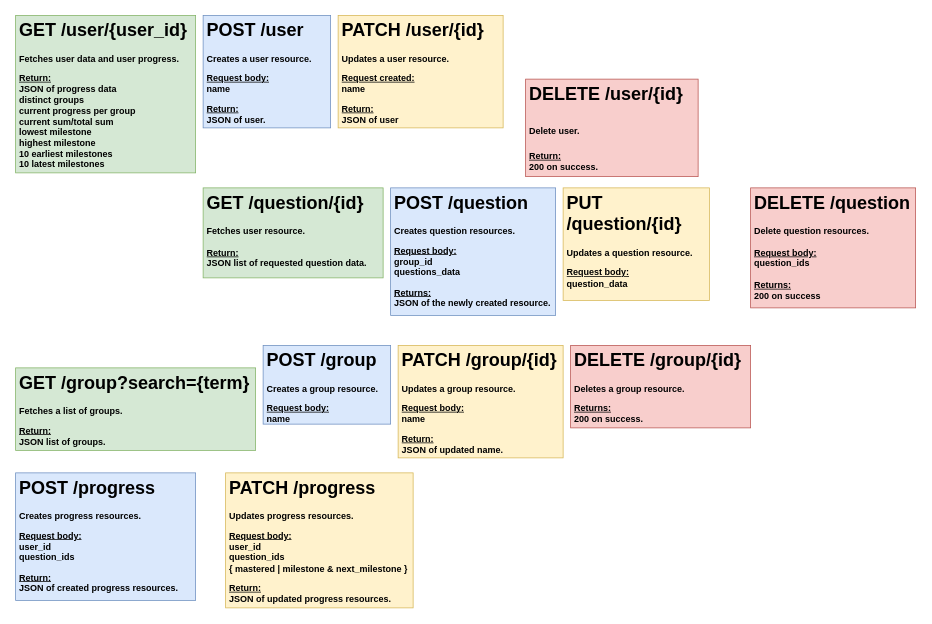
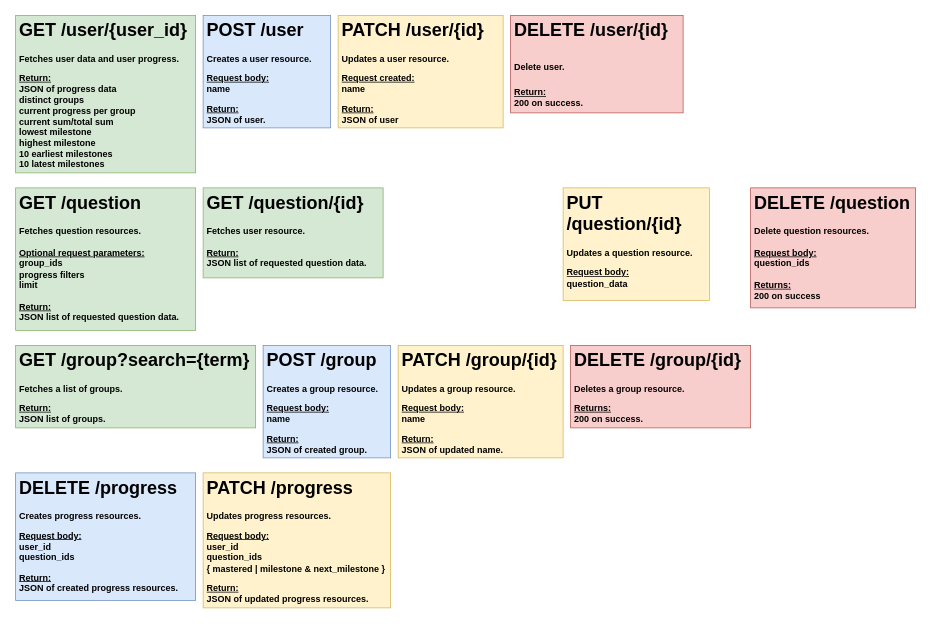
- <mxCell id="14" value="&lt;h1&gt;DELETE /user/{id}&lt;/h1&gt;&lt;h1&gt;&lt;b style=&quot;background-color: initial; font-size: 12px;&quot;&gt;Delete user.&lt;/b&gt;&lt;/h1&gt;&lt;div&gt;&lt;b&gt;&lt;u&gt;Return:&lt;/u&gt;&lt;br&gt;200 on success.&lt;/b&gt;&lt;/div&gt;" style="text;html=1;strokeColor=#b85450;fillColor=#f8cecc;spacing=5;spacingTop=-20;whiteSpace=wrap;overflow=hidden;rounded=0;perimeterSpacing=0;" vertex="1" parent="1"><mxGeometry x="700" y="105" width="230" height="130" as="geometry" /></mxCell>
+ <mxCell id="14" value="&lt;h1&gt;DELETE /user/{id}&lt;/h1&gt;&lt;h1&gt;&lt;b style=&quot;background-color: initial; font-size: 12px;&quot;&gt;Delete user.&lt;/b&gt;&lt;/h1&gt;&lt;div&gt;&lt;b&gt;&lt;u&gt;Return:&lt;/u&gt;&lt;br&gt;200 on success.&lt;/b&gt;&lt;/div&gt;" style="text;html=1;strokeColor=#b85450;fillColor=#f8cecc;spacing=5;spacingTop=-20;whiteSpace=wrap;overflow=hidden;rounded=0;perimeterSpacing=0;" vertex="1" parent="1"><mxGeometry x="680" y="20" width="230" height="130" as="geometry" /></mxCell>
- <mxCell id="3" value="&lt;h1&gt;POST /question&lt;/h1&gt;&lt;p&gt;&lt;b&gt;Creates question resources.&lt;/b&gt;&lt;/p&gt;&lt;p&gt;&lt;b&gt;&lt;u&gt;Request body:&lt;/u&gt;&lt;br&gt;group_id&lt;br&gt;questions_data&lt;/b&gt;&lt;/p&gt;&lt;p&gt;&lt;b&gt;&lt;u&gt;Returns:&lt;/u&gt;&lt;br&gt;JSON of the newly created resource.&lt;/b&gt;&lt;/p&gt;" style="text;html=1;strokeColor=#6c8ebf;fillColor=#dae8fc;spacing=5;spacingTop=-20;whiteSpace=wrap;overflow=hidden;rounded=0;" vertex="1" parent="1"><mxGeometry x="520" y="250" width="220" height="170" as="geometry" /></mxCell>
+ <mxCell id="2" value="&lt;h1&gt;GET /question&lt;/h1&gt;&lt;div&gt;&lt;b&gt;Fetches question resources.&lt;/b&gt;&lt;/div&gt;&lt;div&gt;&lt;b&gt;&lt;br&gt;&lt;/b&gt;&lt;/div&gt;&lt;div&gt;&lt;b&gt;&lt;u&gt;Optional request parameters:&lt;/u&gt;&lt;br&gt;group_ids&lt;/b&gt;&lt;/div&gt;&lt;div&gt;&lt;b&gt;progress filters&lt;br&gt;limit&lt;/b&gt;&lt;/div&gt;&lt;div&gt;&lt;br&gt;&lt;/div&gt;&lt;div&gt;&lt;b&gt;&lt;u&gt;Return:&lt;/u&gt;&lt;br&gt;JSON list of requested question data.&lt;/b&gt;&lt;/div&gt;" style="text;html=1;strokeColor=#82b366;fillColor=#d5e8d4;spacing=5;spacingTop=-20;whiteSpace=wrap;overflow=hidden;rounded=0;perimeterSpacing=0;" vertex="1" parent="1"><mxGeometry x="20" y="250" width="240" height="190" as="geometry" /></mxCell>
- <mxCell id="6" value="&lt;h1&gt;POST /group&lt;/h1&gt;&lt;p&gt;&lt;b&gt;Creates a group resource.&lt;/b&gt;&lt;/p&gt;&lt;p&gt;&lt;b&gt;&lt;u&gt;Request body:&lt;/u&gt;&lt;br&gt;&lt;span style=&quot;background-color: initial;&quot;&gt;name&lt;/span&gt;&lt;/b&gt;&lt;/p&gt;&lt;p&gt;&lt;span style=&quot;background-color: initial;&quot;&gt;&lt;b&gt;&lt;u&gt;Return:&lt;/u&gt;&lt;br&gt;JSON of created group.&lt;/b&gt;&lt;/span&gt;&lt;/p&gt;" style="text;html=1;strokeColor=#6c8ebf;fillColor=#dae8fc;spacing=5;spacingTop=-20;whiteSpace=wrap;overflow=hidden;rounded=0;" vertex="1" parent="1"><mxGeometry x="350" y="460" width="170" height="105" as="geometry" /></mxCell>
+ <mxCell id="6" value="&lt;h1&gt;POST /group&lt;/h1&gt;&lt;p&gt;&lt;b&gt;Creates a group resource.&lt;/b&gt;&lt;/p&gt;&lt;p&gt;&lt;b&gt;&lt;u&gt;Request body:&lt;/u&gt;&lt;br&gt;&lt;span style=&quot;background-color: initial;&quot;&gt;name&lt;/span&gt;&lt;/b&gt;&lt;/p&gt;&lt;p&gt;&lt;span style=&quot;background-color: initial;&quot;&gt;&lt;b&gt;&lt;u&gt;Return:&lt;/u&gt;&lt;br&gt;JSON of created group.&lt;/b&gt;&lt;/span&gt;&lt;/p&gt;" style="text;html=1;strokeColor=#6c8ebf;fillColor=#dae8fc;spacing=5;spacingTop=-20;whiteSpace=wrap;overflow=hidden;rounded=0;" vertex="1" parent="1"><mxGeometry x="350" y="460" width="170" height="150" as="geometry" /></mxCell>
- <mxCell id="9" value="&lt;h1&gt;GET /group?search={term}&lt;/h1&gt;&lt;p&gt;&lt;b&gt;Fetches a list of groups.&lt;/b&gt;&lt;/p&gt;&lt;p&gt;&lt;b&gt;&lt;u&gt;Return:&lt;/u&gt;&lt;br&gt;JSON list of groups.&lt;/b&gt;&lt;/p&gt;" style="text;html=1;strokeColor=#82b366;fillColor=#d5e8d4;spacing=5;spacingTop=-20;whiteSpace=wrap;overflow=hidden;rounded=0;perimeterSpacing=0;" vertex="1" parent="1"><mxGeometry x="20" y="490" width="320" height="110" as="geometry" /></mxCell>
+ <mxCell id="9" value="&lt;h1&gt;GET /group?search={term}&lt;/h1&gt;&lt;p&gt;&lt;b&gt;Fetches a list of groups.&lt;/b&gt;&lt;/p&gt;&lt;p&gt;&lt;b&gt;&lt;u&gt;Return:&lt;/u&gt;&lt;br&gt;JSON list of groups.&lt;/b&gt;&lt;/p&gt;" style="text;html=1;strokeColor=#82b366;fillColor=#d5e8d4;spacing=5;spacingTop=-20;whiteSpace=wrap;overflow=hidden;rounded=0;perimeterSpacing=0;" vertex="1" parent="1"><mxGeometry x="20" y="460" width="320" height="110" as="geometry" /></mxCell>
- <mxCell id="10" value="&lt;h1&gt;POST /progress&lt;/h1&gt;&lt;p&gt;&lt;b&gt;Creates progress resources.&lt;/b&gt;&lt;/p&gt;&lt;p&gt;&lt;b&gt;&lt;u&gt;Request body:&lt;/u&gt;&lt;br&gt;user_id&lt;br&gt;question_ids&lt;/b&gt;&lt;/p&gt;&lt;p&gt;&lt;b&gt;&lt;u&gt;Return:&lt;/u&gt;&lt;br&gt;JSON of created progress resources.&lt;/b&gt;&lt;/p&gt;" style="text;html=1;strokeColor=#6c8ebf;fillColor=#dae8fc;spacing=5;spacingTop=-20;whiteSpace=wrap;overflow=hidden;rounded=0;" vertex="1" parent="1"><mxGeometry x="20" y="630" width="240" height="170" as="geometry" /></mxCell>
+ <mxCell id="10" value="&lt;h1&gt;DELETE /progress&lt;/h1&gt;&lt;p&gt;&lt;b&gt;Creates progress resources.&lt;/b&gt;&lt;/p&gt;&lt;p&gt;&lt;b&gt;&lt;u&gt;Request body:&lt;/u&gt;&lt;br&gt;user_id&lt;br&gt;question_ids&lt;/b&gt;&lt;/p&gt;&lt;p&gt;&lt;b&gt;&lt;u&gt;Return:&lt;/u&gt;&lt;br&gt;JSON of created progress resources.&lt;/b&gt;&lt;/p&gt;" style="text;html=1;strokeColor=#6c8ebf;fillColor=#dae8fc;spacing=5;spacingTop=-20;whiteSpace=wrap;overflow=hidden;rounded=0;" vertex="1" parent="1"><mxGeometry x="20" y="630" width="240" height="170" as="geometry" /></mxCell>
- <mxCell id="11" value="&lt;h1&gt;PATCH /progress&lt;/h1&gt;&lt;p&gt;&lt;b&gt;Updates progress resources.&amp;nbsp;&lt;/b&gt;&lt;/p&gt;&lt;p&gt;&lt;b&gt;&lt;u&gt;Request body:&lt;/u&gt;&lt;br&gt;&lt;span style=&quot;background-color: initial;&quot;&gt;user_id&lt;br&gt;question_ids&lt;br&gt;&lt;/span&gt;&lt;span style=&quot;background-color: initial;&quot;&gt;{ mastered | milestone &amp;amp; next_milestone }&lt;/span&gt;&lt;/b&gt;&lt;/p&gt;&lt;p&gt;&lt;b&gt;&lt;u&gt;Return:&lt;/u&gt;&lt;br&gt;JSON of updated progress resources.&lt;/b&gt;&lt;/p&gt;" style="text;html=1;strokeColor=#d6b656;fillColor=#fff2cc;spacing=5;spacingTop=-20;whiteSpace=wrap;overflow=hidden;rounded=0;" vertex="1" parent="1"><mxGeometry x="300" y="630" width="250" height="180" as="geometry" /></mxCell>
+ <mxCell id="11" value="&lt;h1&gt;PATCH /progress&lt;/h1&gt;&lt;p&gt;&lt;b&gt;Updates progress resources.&amp;nbsp;&lt;/b&gt;&lt;/p&gt;&lt;p&gt;&lt;b&gt;&lt;u&gt;Request body:&lt;/u&gt;&lt;br&gt;&lt;span style=&quot;background-color: initial;&quot;&gt;user_id&lt;br&gt;question_ids&lt;br&gt;&lt;/span&gt;&lt;span style=&quot;background-color: initial;&quot;&gt;{ mastered | milestone &amp;amp; next_milestone }&lt;/span&gt;&lt;/b&gt;&lt;/p&gt;&lt;p&gt;&lt;b&gt;&lt;u&gt;Return:&lt;/u&gt;&lt;br&gt;JSON of updated progress resources.&lt;/b&gt;&lt;/p&gt;" style="text;html=1;strokeColor=#d6b656;fillColor=#fff2cc;spacing=5;spacingTop=-20;whiteSpace=wrap;overflow=hidden;rounded=0;" vertex="1" parent="1"><mxGeometry x="270" y="630" width="250" height="180" as="geometry" /></mxCell>
